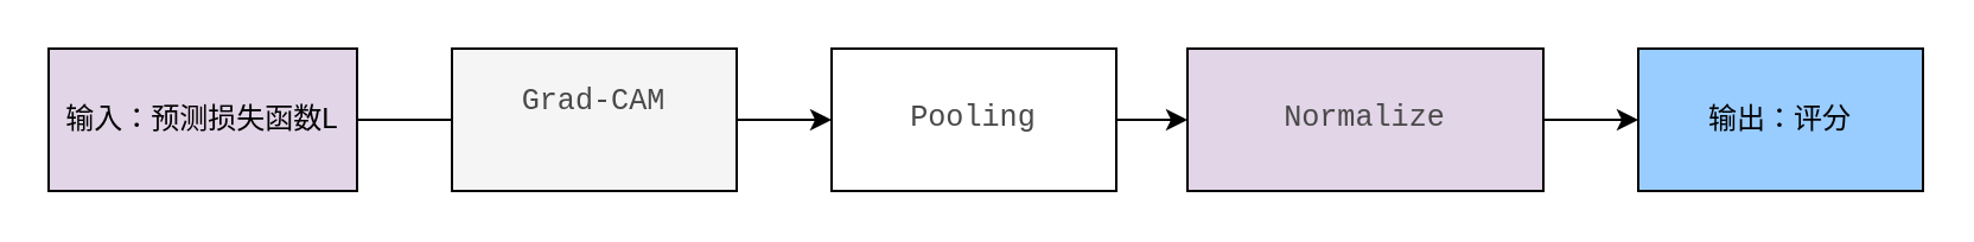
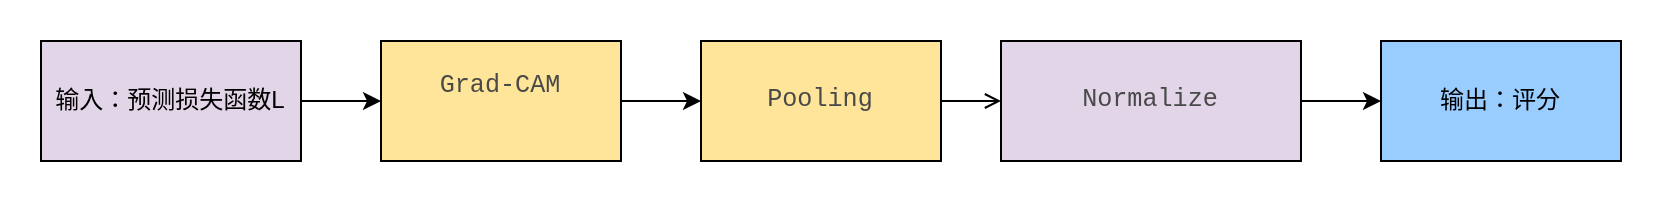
- <mxCell id="2" style="edgeStyle=orthogonalEdgeStyle;rounded=0;orthogonalLoop=1;jettySize=auto;html=1;exitX=1;exitY=0.5;exitDx=0;exitDy=0;entryX=0;entryY=0.5;entryDx=0;entryDy=0;endArrow=none;" edge="1" parent="1" source="3" target="5"><mxGeometry relative="1" as="geometry" /></mxCell>
+ <mxCell id="2" style="edgeStyle=orthogonalEdgeStyle;rounded=0;orthogonalLoop=1;jettySize=auto;html=1;exitX=1;exitY=0.5;exitDx=0;exitDy=0;entryX=0;entryY=0.5;entryDx=0;entryDy=0;" edge="1" parent="1" source="3" target="5"><mxGeometry relative="1" as="geometry" /></mxCell>
- <mxCell id="5" value="&lt;pre style=&quot;font-family: Menlo, &amp;quot;Roboto Mono&amp;quot;, &amp;quot;Courier New&amp;quot;, Courier, monospace, Inter, sans-serif; overflow: auto; padding: 9.144px 13.716px; white-space: pre-wrap; word-break: break-all; color: rgb(73, 73, 73); font-size: 12.573px; font-style: normal; font-variant-ligatures: normal; font-variant-caps: normal; font-weight: 400; letter-spacing: normal; orphans: 2; text-align: start; text-indent: 0px; text-transform: none; widows: 2; word-spacing: 0px; -webkit-text-stroke-width: 0px; text-decoration-thickness: initial; text-decoration-style: initial; text-decoration-color: initial; margin: 0px !important;&quot;&gt;Grad-CAM&lt;/pre&gt;&lt;div&gt;&lt;br/&gt;&lt;/div&gt;" style="rounded=0;whiteSpace=wrap;html=1;fillColor=#f5f5f5;" vertex="1" parent="1"><mxGeometry x="190" y="20" width="120" height="60" as="geometry" /></mxCell>
+ <mxCell id="5" value="&lt;pre style=&quot;font-family: Menlo, &amp;quot;Roboto Mono&amp;quot;, &amp;quot;Courier New&amp;quot;, Courier, monospace, Inter, sans-serif; overflow: auto; padding: 9.144px 13.716px; white-space: pre-wrap; word-break: break-all; color: rgb(73, 73, 73); font-size: 12.573px; font-style: normal; font-variant-ligatures: normal; font-variant-caps: normal; font-weight: 400; letter-spacing: normal; orphans: 2; text-align: start; text-indent: 0px; text-transform: none; widows: 2; word-spacing: 0px; -webkit-text-stroke-width: 0px; text-decoration-thickness: initial; text-decoration-style: initial; text-decoration-color: initial; margin: 0px !important;&quot;&gt;Grad-CAM&lt;/pre&gt;&lt;div&gt;&lt;br/&gt;&lt;/div&gt;" style="rounded=0;whiteSpace=wrap;html=1;fillColor=#FFE599;" vertex="1" parent="1"><mxGeometry x="190" y="20" width="120" height="60" as="geometry" /></mxCell>
- <mxCell id="7" value="&lt;pre style=&quot;font-family: Menlo, &amp;quot;Roboto Mono&amp;quot;, &amp;quot;Courier New&amp;quot;, Courier, monospace, Inter, sans-serif; overflow: auto; padding: 9.144px 13.716px; text-wrap-mode: wrap; word-break: break-all; color: rgb(73, 73, 73); font-size: 12.573px; text-align: start; margin-top: 0px !important; margin-bottom: 0px !important;&quot;&gt;Pooling&lt;/pre&gt;" style="rounded=0;whiteSpace=wrap;html=1;fillColor=#ffffff;" vertex="1" parent="1"><mxGeometry x="350" y="20" width="120" height="60" as="geometry" /></mxCell>
+ <mxCell id="7" value="&lt;pre style=&quot;font-family: Menlo, &amp;quot;Roboto Mono&amp;quot;, &amp;quot;Courier New&amp;quot;, Courier, monospace, Inter, sans-serif; overflow: auto; padding: 9.144px 13.716px; text-wrap-mode: wrap; word-break: break-all; color: rgb(73, 73, 73); font-size: 12.573px; text-align: start; margin-top: 0px !important; margin-bottom: 0px !important;&quot;&gt;Pooling&lt;/pre&gt;" style="rounded=0;whiteSpace=wrap;html=1;fillColor=#FFE599;" vertex="1" parent="1"><mxGeometry x="350" y="20" width="120" height="60" as="geometry" /></mxCell>
- <mxCell id="6" style="edgeStyle=orthogonalEdgeStyle;rounded=0;orthogonalLoop=1;jettySize=auto;html=1;exitX=1;exitY=0.5;exitDx=0;exitDy=0;" edge="1" parent="1" source="7" target="9"><mxGeometry relative="1" as="geometry" /></mxCell>
+ <mxCell id="6" style="edgeStyle=orthogonalEdgeStyle;rounded=0;orthogonalLoop=1;jettySize=auto;html=1;exitX=1;exitY=0.5;exitDx=0;exitDy=0;endArrow=open;" edge="1" parent="1" source="7" target="9"><mxGeometry relative="1" as="geometry" /></mxCell>
